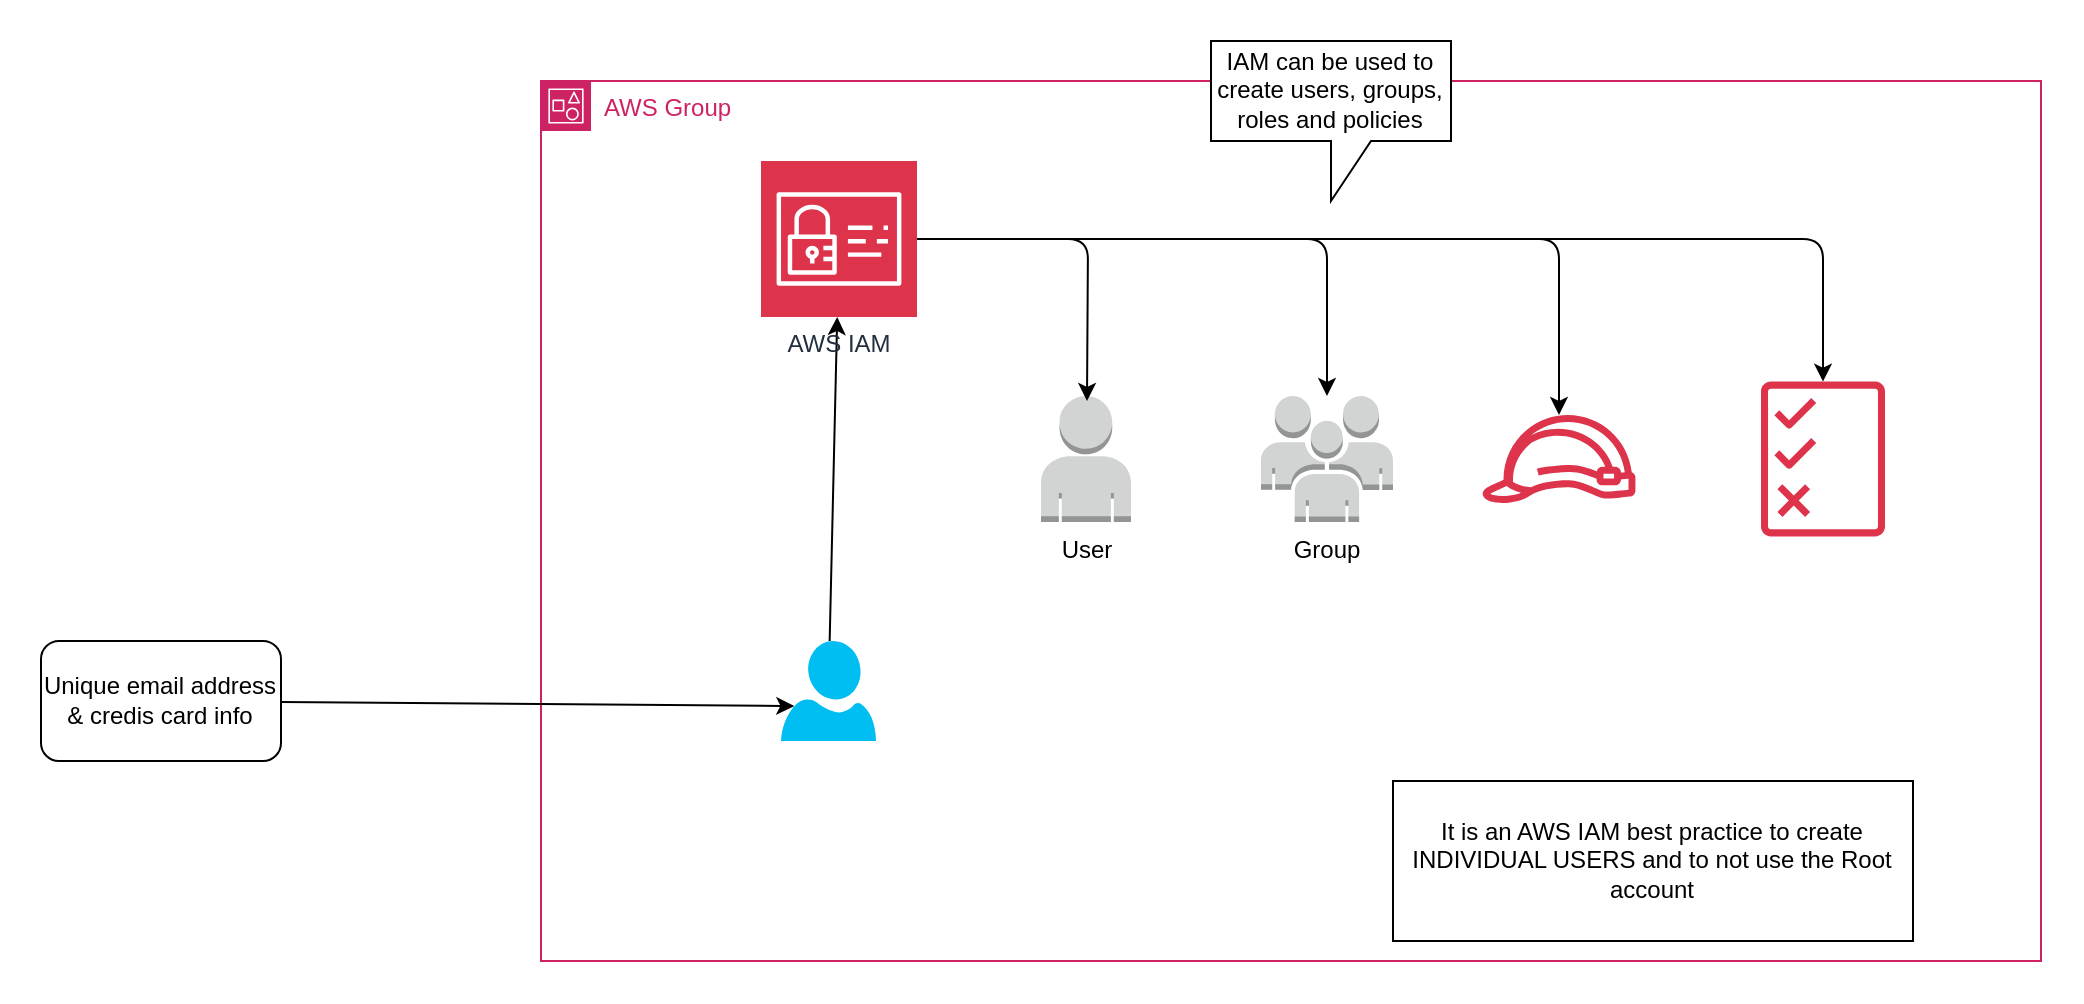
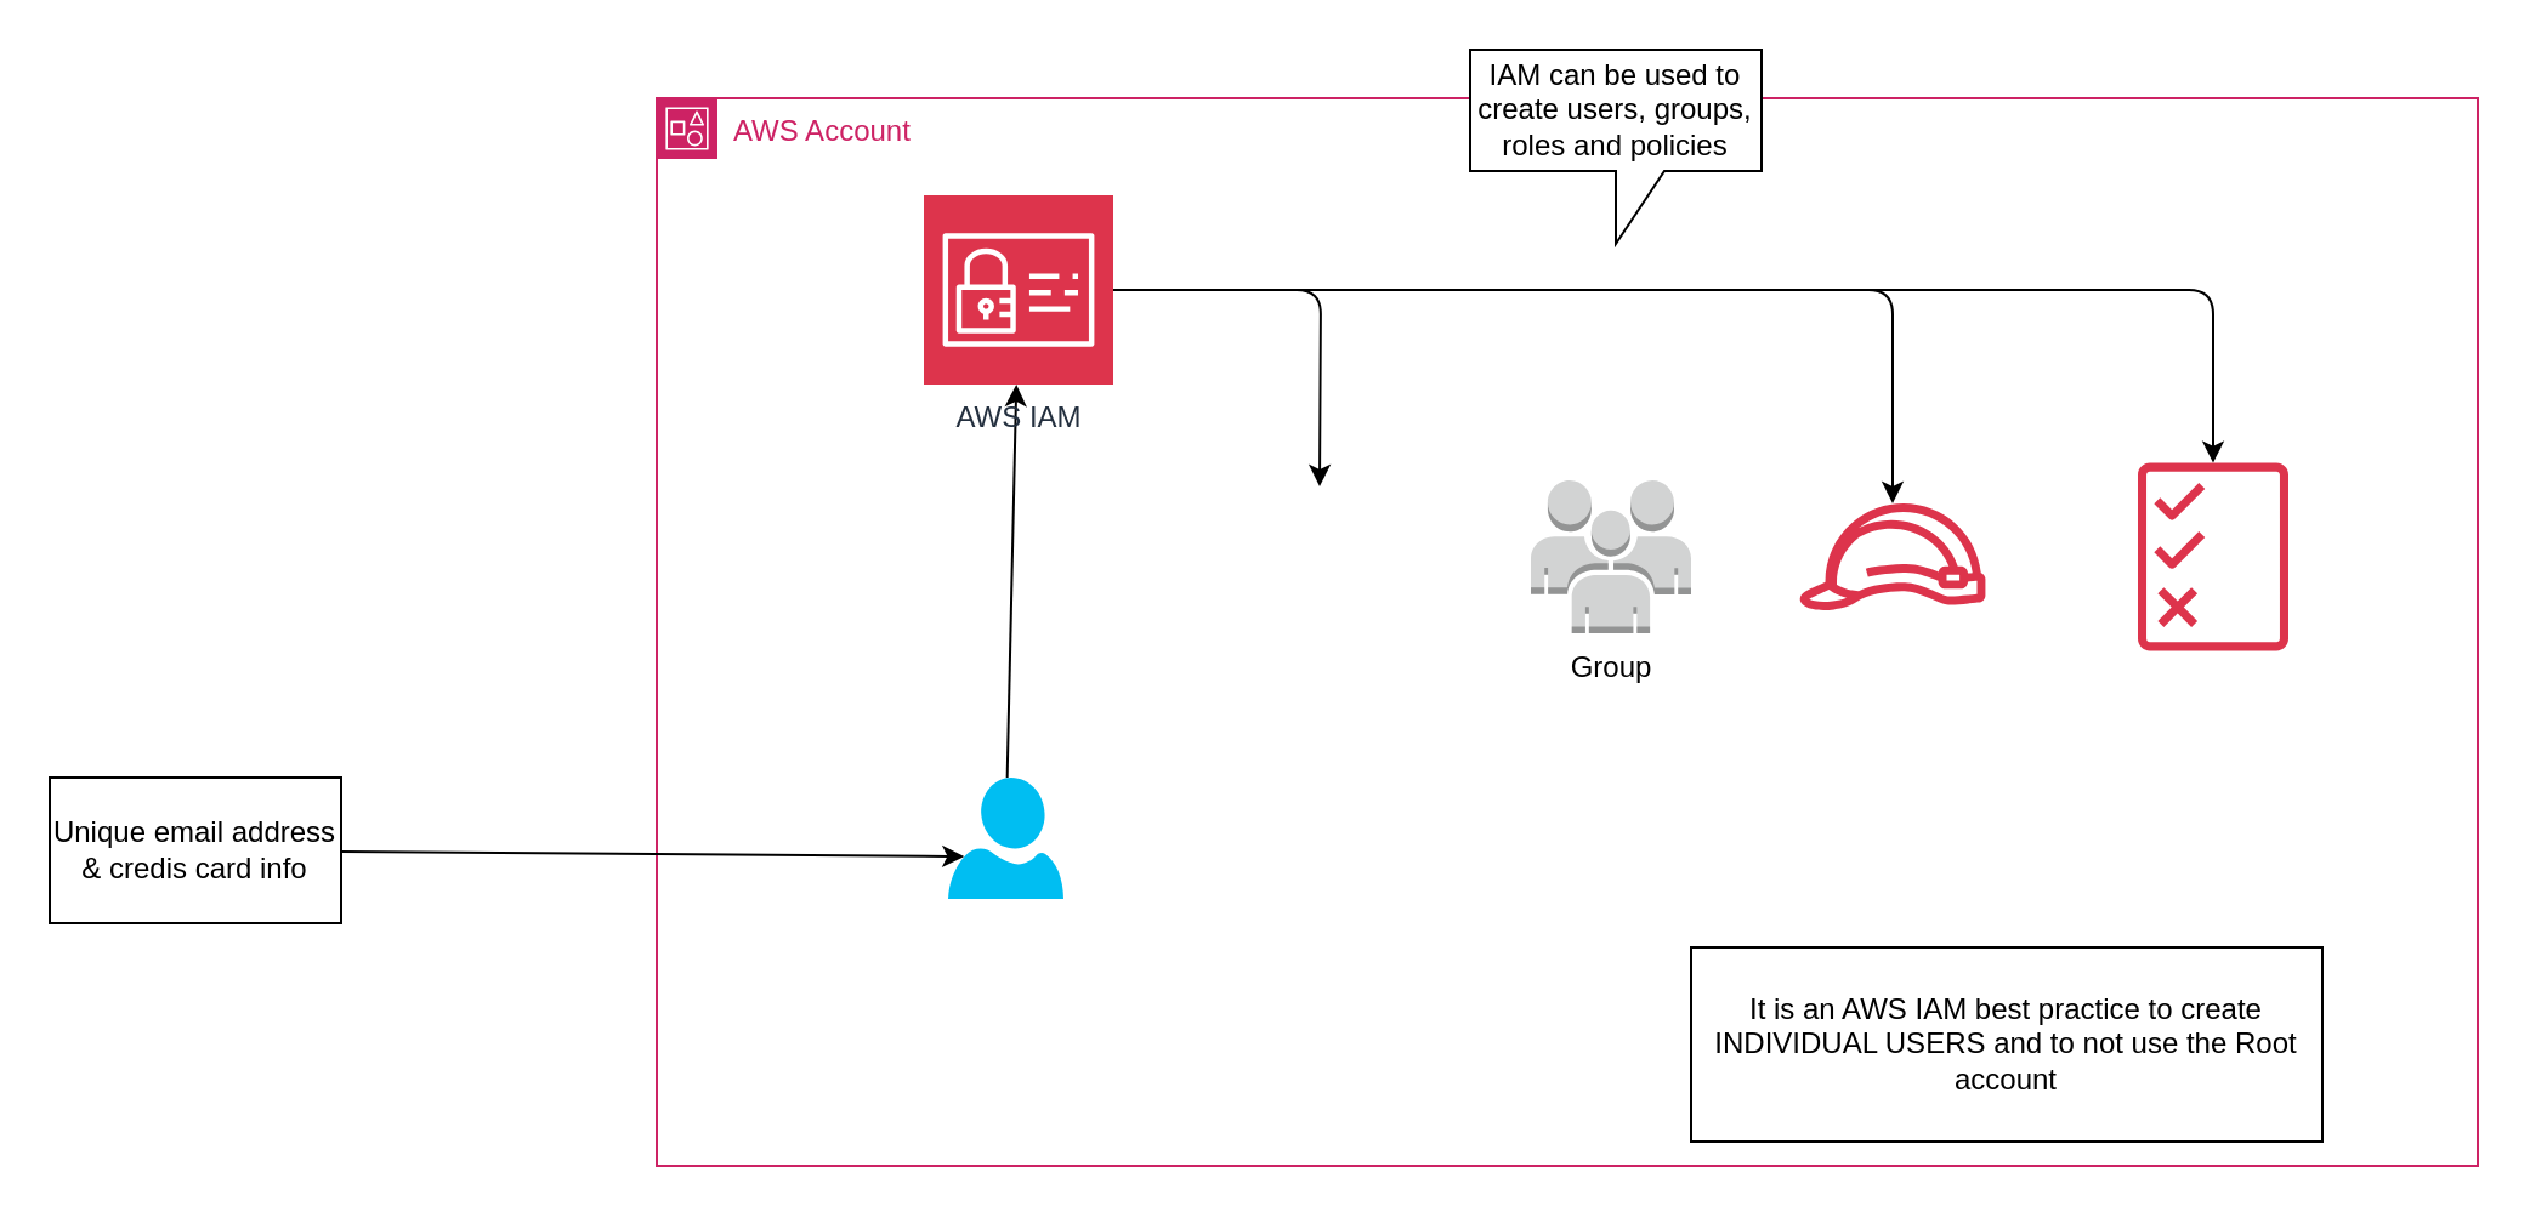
- <mxCell id="2" value="AWS Group" style="points=[[0,0],[0.25,0],[0.5,0],[0.75,0],[1,0],[1,0.25],[1,0.5],[1,0.75],[1,1],[0.75,1],[0.5,1],[0.25,1],[0,1],[0,0.75],[0,0.5],[0,0.25]];outlineConnect=0;gradientColor=none;html=1;whiteSpace=wrap;fontSize=12;fontStyle=0;container=1;pointerEvents=0;collapsible=0;recursiveResize=0;shape=mxgraph.aws4.group;grIcon=mxgraph.aws4.group_account;strokeColor=#CD2264;fillColor=none;verticalAlign=top;align=left;spacingLeft=30;fontColor=#CD2264;dashed=0;" vertex="1" parent="1"><mxGeometry x="270" y="40" width="750" height="440" as="geometry" /></mxCell>
+ <mxCell id="2" value="AWS Account" style="points=[[0,0],[0.25,0],[0.5,0],[0.75,0],[1,0],[1,0.25],[1,0.5],[1,0.75],[1,1],[0.75,1],[0.5,1],[0.25,1],[0,1],[0,0.75],[0,0.5],[0,0.25]];outlineConnect=0;gradientColor=none;html=1;whiteSpace=wrap;fontSize=12;fontStyle=0;container=1;pointerEvents=0;collapsible=0;recursiveResize=0;shape=mxgraph.aws4.group;grIcon=mxgraph.aws4.group_account;strokeColor=#CD2264;fillColor=none;verticalAlign=top;align=left;spacingLeft=30;fontColor=#CD2264;dashed=0;" vertex="1" parent="1"><mxGeometry x="270" y="40" width="750" height="440" as="geometry" /></mxCell>
- <mxCell id="11" style="edgeStyle=orthogonalEdgeStyle;html=1;" edge="1" parent="2" source="12" target="5"><mxGeometry relative="1" as="geometry" /></mxCell>
- <mxCell id="6" value="User" style="outlineConnect=0;dashed=0;verticalLabelPosition=bottom;verticalAlign=top;align=center;html=1;shape=mxgraph.aws3.user;fillColor=#D2D3D3;gradientColor=none;" vertex="1" parent="2"><mxGeometry x="250" y="157.5" width="45" height="63" as="geometry" /></mxCell>
- <mxCell id="16" value="Unique email address &amp;amp; credis card info" style="whiteSpace=wrap;html=1;rounded=1;" vertex="1" parent="1"><mxGeometry x="20" y="320" width="120" height="60" as="geometry" /></mxCell>
+ <mxCell id="16" value="Unique email address &amp;amp; credis card info" style="rounded=0;whiteSpace=wrap;html=1;" vertex="1" parent="1"><mxGeometry x="20" y="320" width="120" height="60" as="geometry" /></mxCell>
